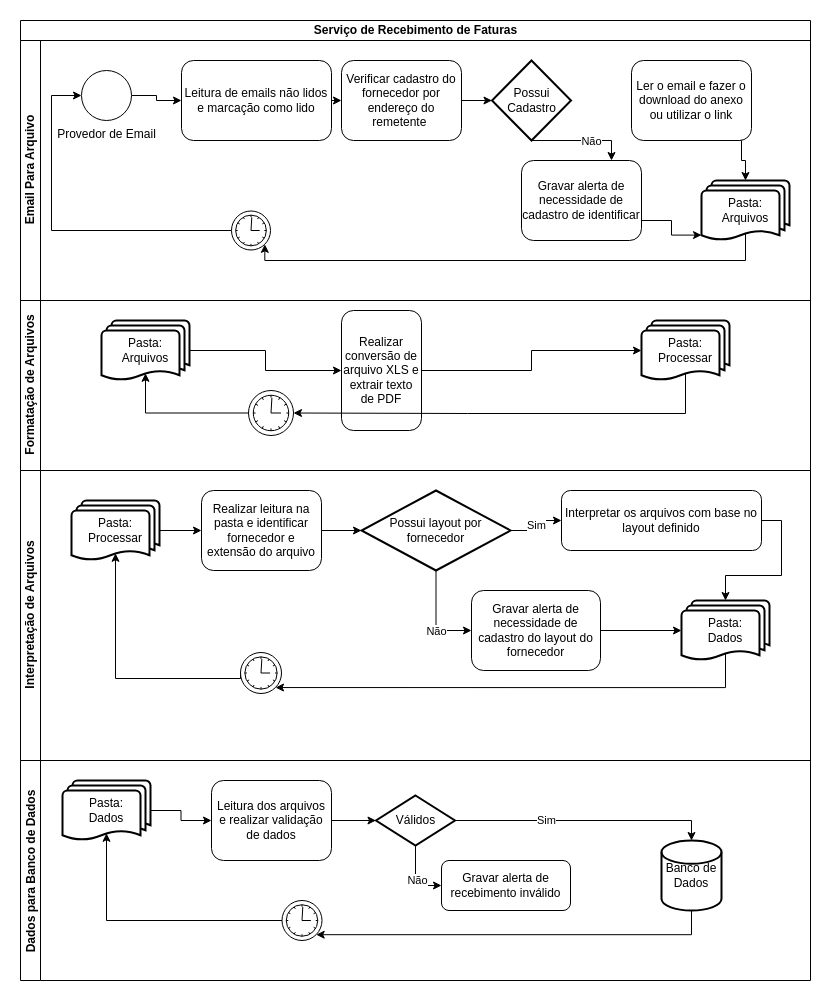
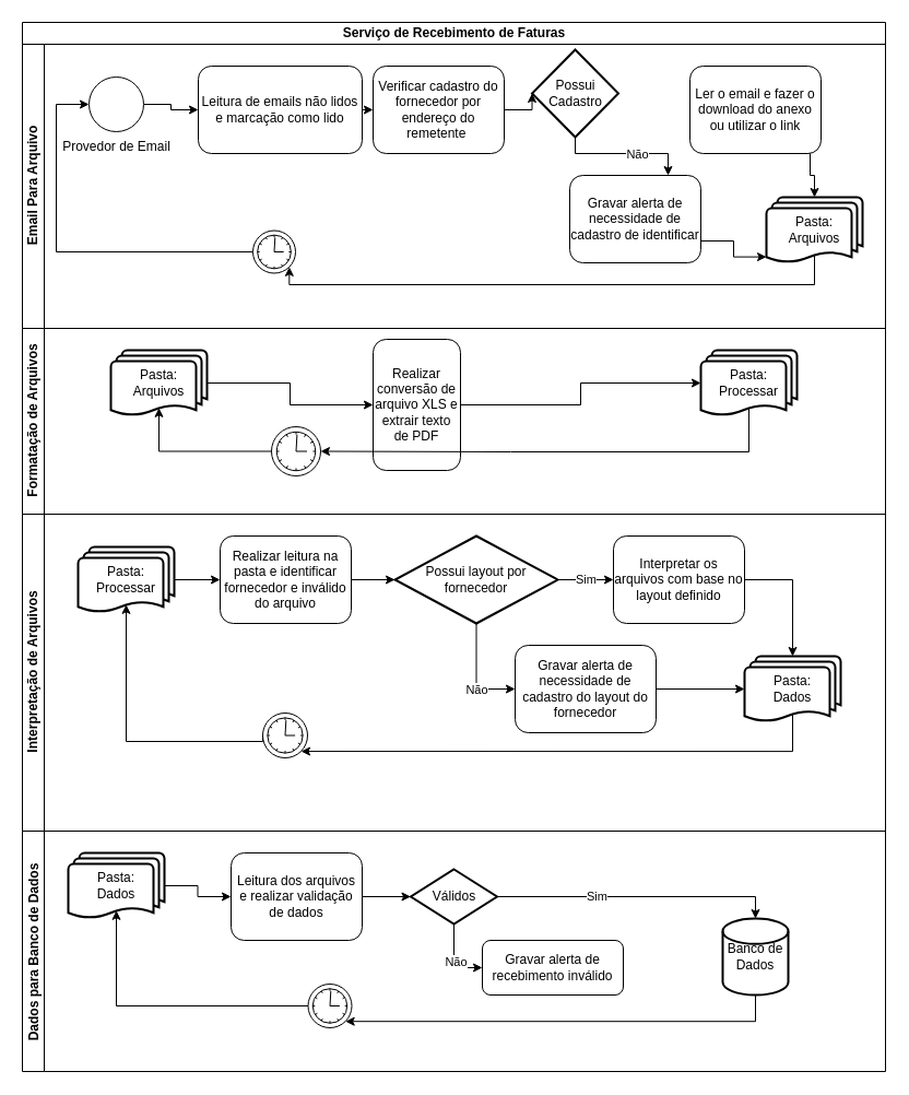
- <mxCell id="12" value="Possui Cadastro" style="strokeWidth=2;html=1;shape=mxgraph.flowchart.decision;whiteSpace=wrap;" parent="3" vertex="1"><mxGeometry x="471.5" y="20" width="79" height="80" as="geometry" /></mxCell>
+ <mxCell id="12" value="Possui Cadastro" style="strokeWidth=2;html=1;shape=mxgraph.flowchart.decision;whiteSpace=wrap;" parent="3" vertex="1"><mxGeometry x="466.5" y="5" width="79" height="80" as="geometry" /></mxCell>
- <mxCell id="44" value="Interpretar os arquivos com base no layout definido" style="shape=ext;rounded=1;html=1;whiteSpace=wrap;" parent="30" vertex="1"><mxGeometry x="541" y="20" width="200" height="60" as="geometry" /></mxCell>
+ <mxCell id="44" value="Interpretar os arquivos com base no layout definido" style="shape=ext;rounded=1;html=1;whiteSpace=wrap;" parent="30" vertex="1"><mxGeometry x="541" y="20" width="120" height="80" as="geometry" /></mxCell>
- <mxCell id="34" value="Realizar leitura na pasta e identificar fornecedor e extensão do arquivo" style="shape=ext;rounded=1;html=1;whiteSpace=wrap;" parent="30" vertex="1"><mxGeometry x="181" y="20" width="120" height="80" as="geometry" /></mxCell>
+ <mxCell id="34" value="Realizar leitura na pasta e identificar fornecedor e inválido do arquivo" style="shape=ext;rounded=1;html=1;whiteSpace=wrap;" parent="30" vertex="1"><mxGeometry x="181" y="20" width="120" height="80" as="geometry" /></mxCell>
